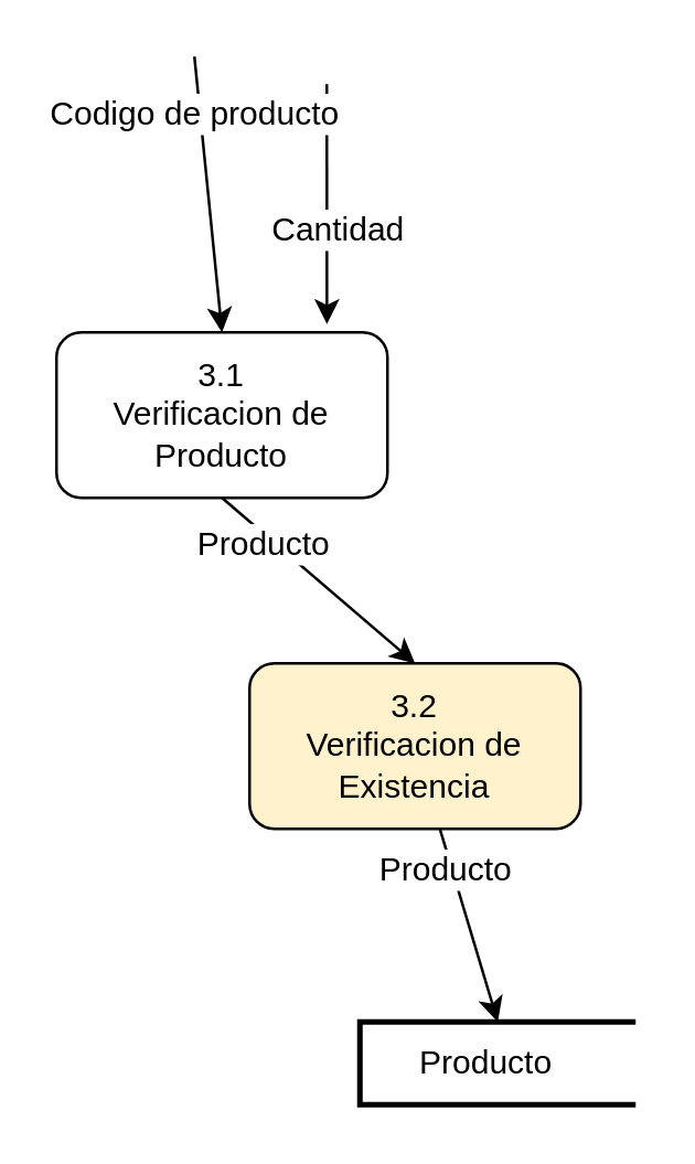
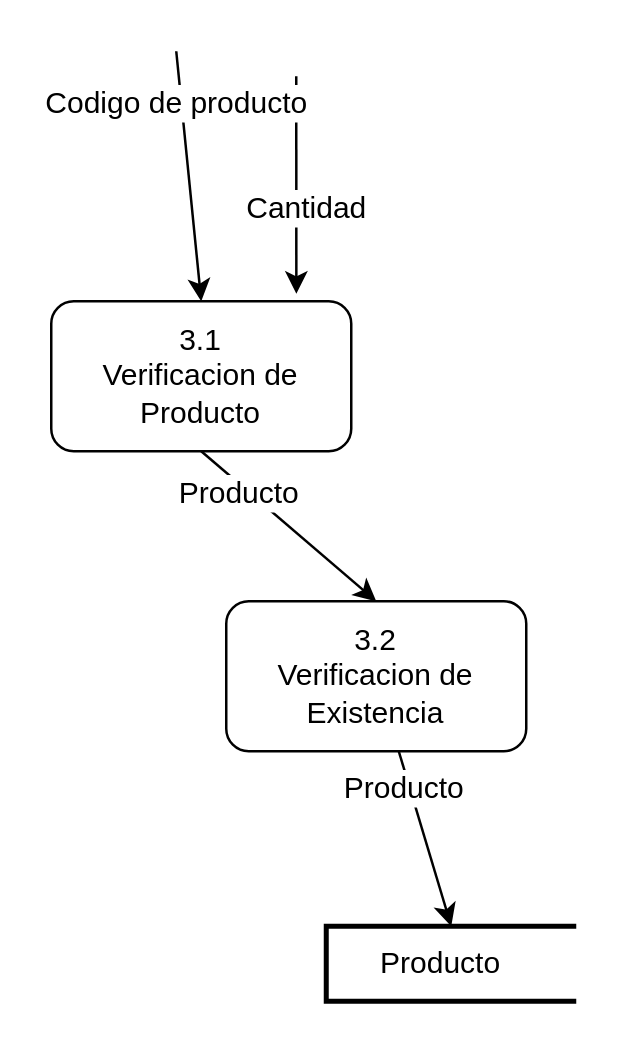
- <mxCell id="9" value="3.2&lt;br&gt;Verificacion de Existencia" style="rounded=1;whiteSpace=wrap;html=1;fillColor=#fff2cc;" parent="1" vertex="1"><mxGeometry x="90" y="240" width="120" height="60" as="geometry" /></mxCell>
+ <mxCell id="9" value="3.2&lt;br&gt;Verificacion de Existencia" style="rounded=1;whiteSpace=wrap;html=1;" parent="1" vertex="1"><mxGeometry x="90" y="240" width="120" height="60" as="geometry" /></mxCell>
